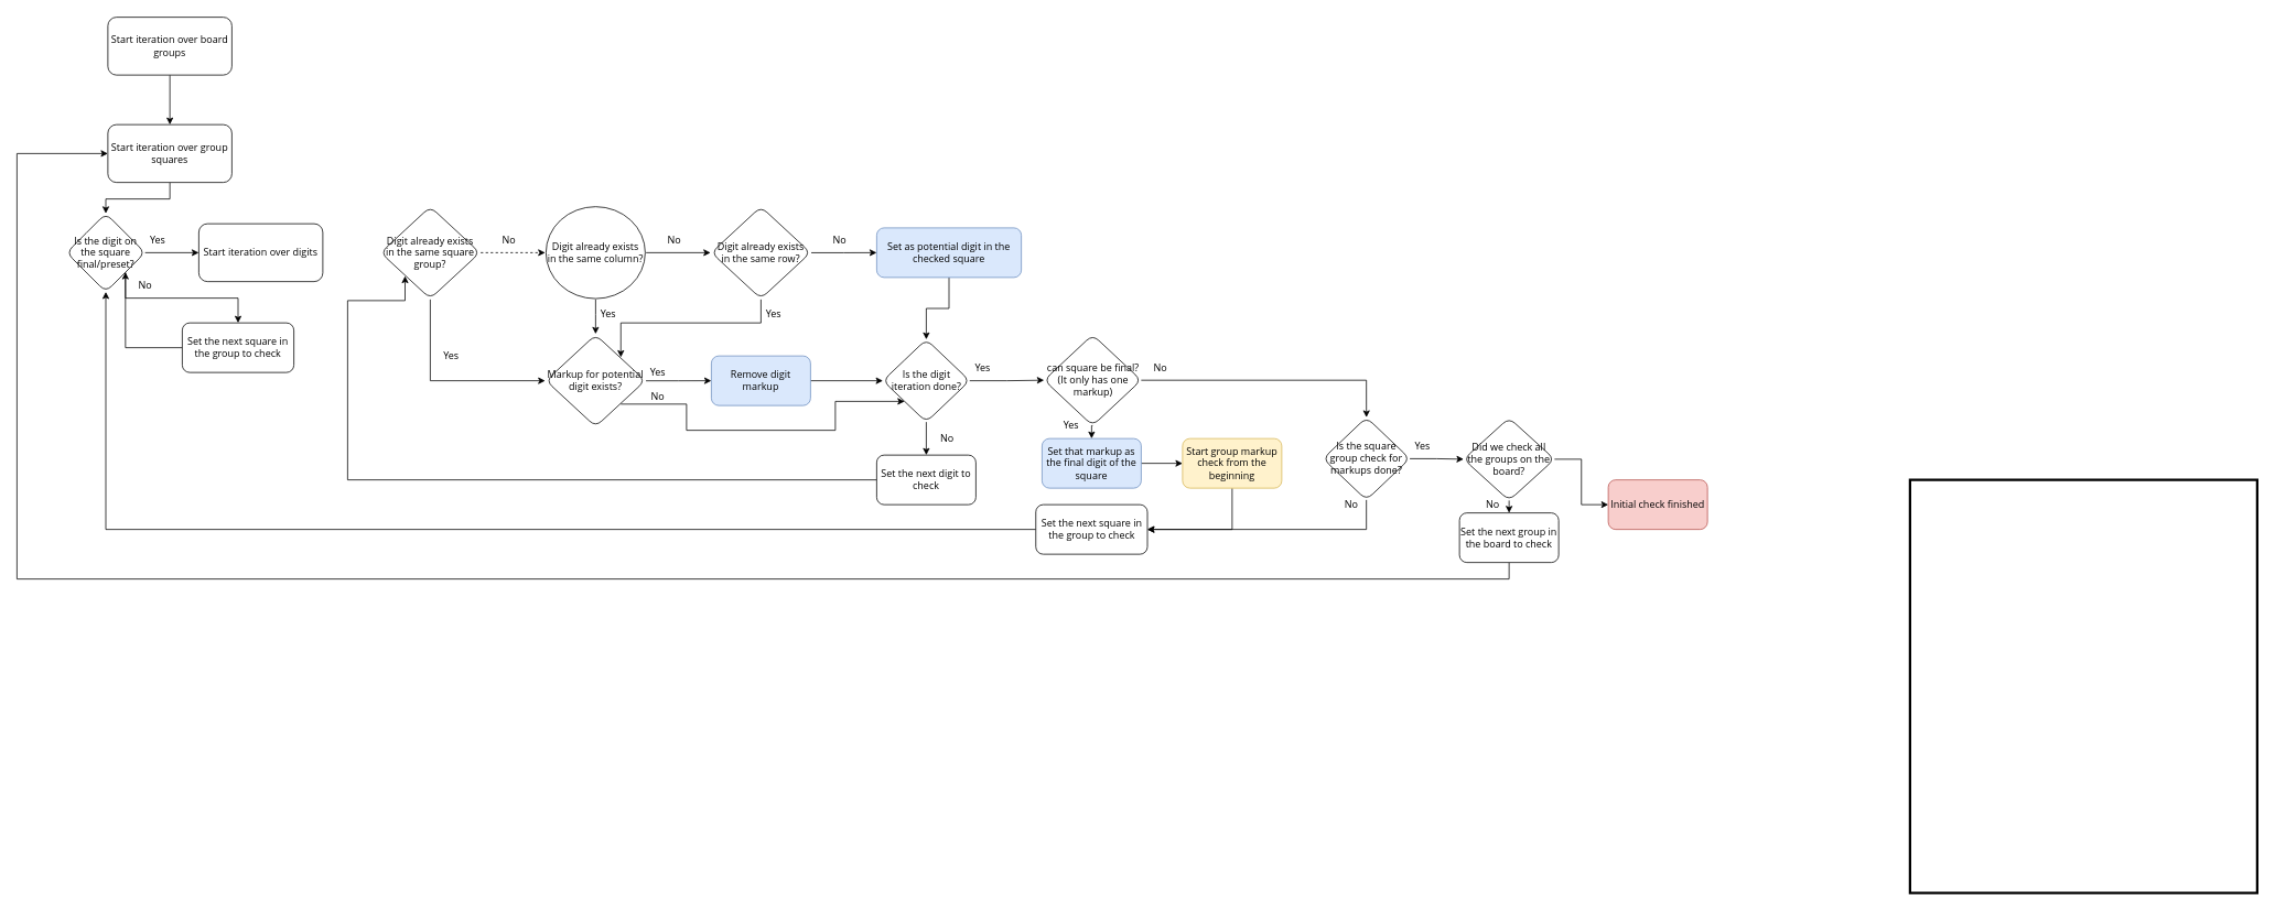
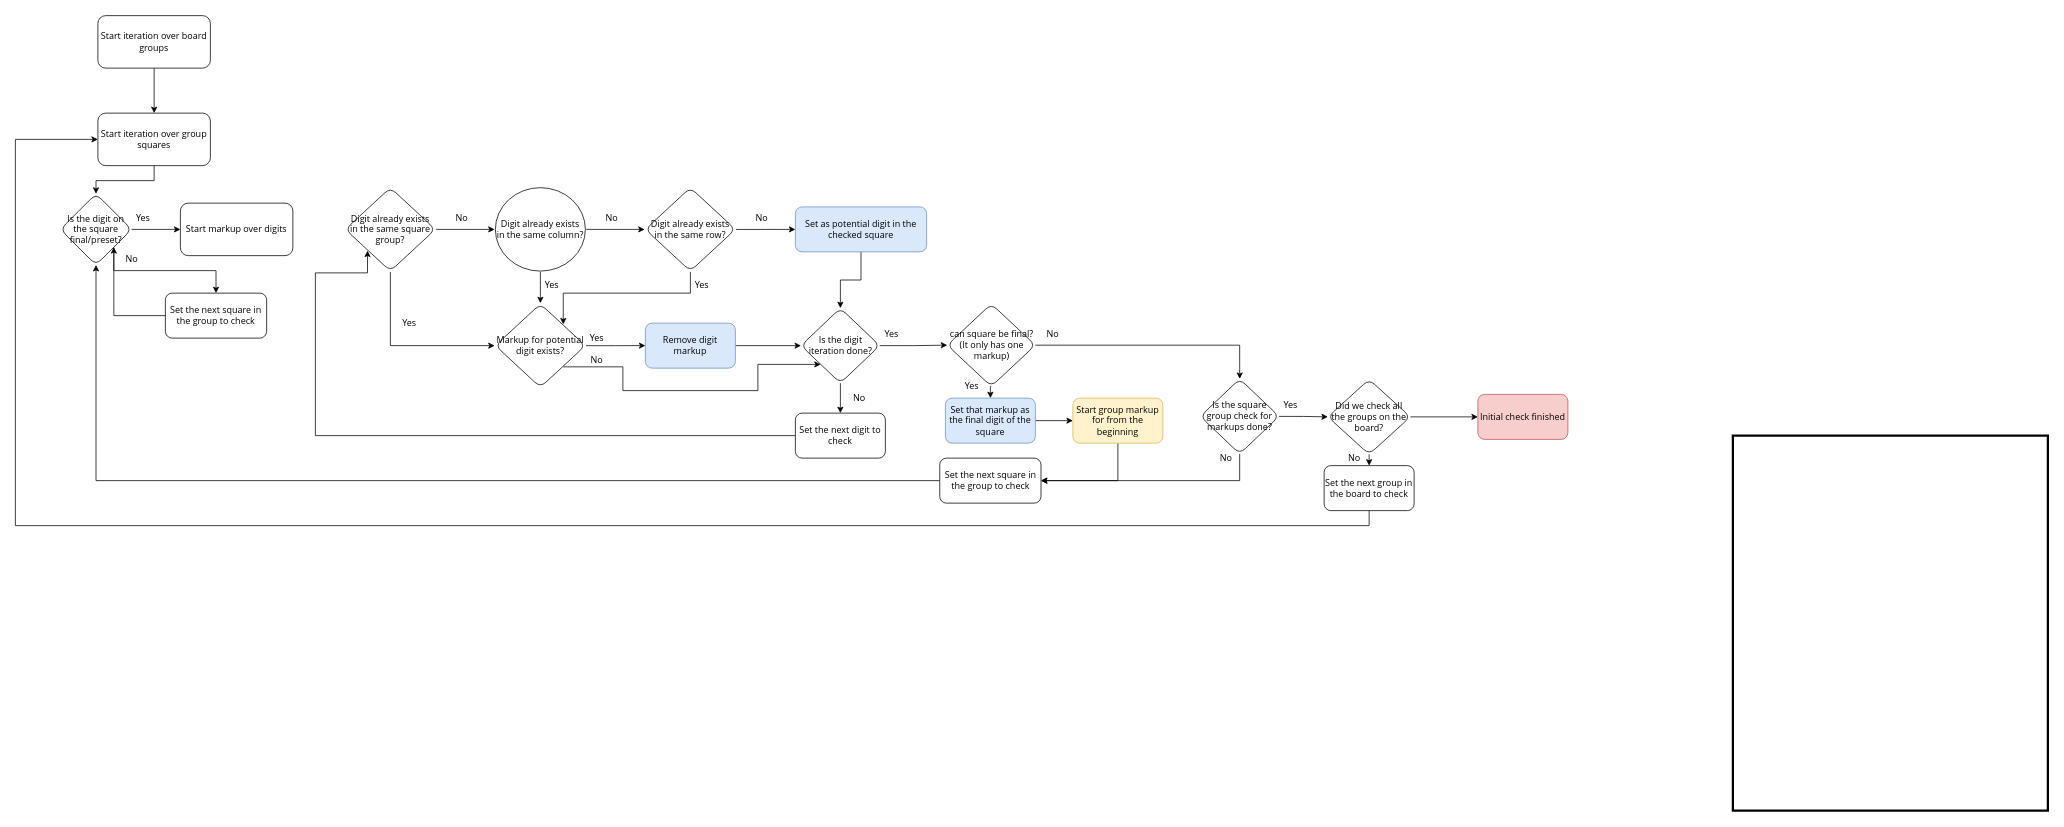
- <mxCell id="7" value="Start iteration over digits" style="rounded=1;whiteSpace=wrap;html=1;fontSize=12;glass=0;strokeWidth=1;shadow=0;align=center;fontFamily=Open Sans;fontSource=https%3A%2F%2Ffonts.googleapis.com%2Fcss%3Ffamily%3DOpen%2BSans;" parent="1" vertex="1"><mxGeometry x="240" y="270" width="150" height="70" as="geometry" /></mxCell>
+ <mxCell id="7" value="Start markup over digits" style="rounded=1;whiteSpace=wrap;html=1;fontSize=12;glass=0;strokeWidth=1;shadow=0;align=center;fontFamily=Open Sans;fontSource=https%3A%2F%2Ffonts.googleapis.com%2Fcss%3Ffamily%3DOpen%2BSans;" parent="1" vertex="1"><mxGeometry x="240" y="270" width="150" height="70" as="geometry" /></mxCell>
- <mxCell id="2" value="" style="edgeStyle=orthogonalEdgeStyle;rounded=0;orthogonalLoop=1;jettySize=auto;html=1;fontFamily=Open Sans;fontSource=https%3A%2F%2Ffonts.googleapis.com%2Fcss%3Ffamily%3DOpen%2BSans;dashed=1;" parent="1" source="4" target="10" edge="1"><mxGeometry relative="1" as="geometry" /></mxCell>
+ <mxCell id="2" value="" style="edgeStyle=orthogonalEdgeStyle;rounded=0;orthogonalLoop=1;jettySize=auto;html=1;fontFamily=Open Sans;fontSource=https%3A%2F%2Ffonts.googleapis.com%2Fcss%3Ffamily%3DOpen%2BSans;" parent="1" source="4" target="10" edge="1"><mxGeometry relative="1" as="geometry" /></mxCell>
- <mxCell id="66" value="Start group markup check from the beginning" style="whiteSpace=wrap;html=1;fontFamily=Open Sans;fillColor=#fff2cc;strokeColor=#d6b656;rounded=1;glass=0;strokeWidth=1;shadow=0;sketch=0;fontSource=https%3A%2F%2Ffonts.googleapis.com%2Fcss%3Ffamily%3DOpen%2BSans;" vertex="1" parent="1"><mxGeometry x="1430" y="530" width="120" height="60" as="geometry" /></mxCell>
+ <mxCell id="66" value="Start group markup for from the beginning" style="whiteSpace=wrap;html=1;fontFamily=Open Sans;fillColor=#fff2cc;strokeColor=#d6b656;rounded=1;glass=0;strokeWidth=1;shadow=0;sketch=0;fontSource=https%3A%2F%2Ffonts.googleapis.com%2Fcss%3Ffamily%3DOpen%2BSans;" vertex="1" parent="1"><mxGeometry x="1430" y="530" width="120" height="60" as="geometry" /></mxCell>
- <mxCell id="48" value="Initial check finished" style="whiteSpace=wrap;html=1;fontFamily=Open Sans;rounded=1;glass=0;strokeWidth=1;shadow=0;sketch=0;fontSource=https%3A%2F%2Ffonts.googleapis.com%2Fcss%3Ffamily%3DOpen%2BSans;perimeterSpacing=0;fillColor=#f8cecc;strokeColor=#b85450;" parent="1" vertex="1"><mxGeometry x="1945" y="580" width="120" height="60" as="geometry" /></mxCell>
+ <mxCell id="48" value="Initial check finished" style="whiteSpace=wrap;html=1;fontFamily=Open Sans;rounded=1;glass=0;strokeWidth=1;shadow=0;sketch=0;fontSource=https%3A%2F%2Ffonts.googleapis.com%2Fcss%3Ffamily%3DOpen%2BSans;perimeterSpacing=0;fillColor=#f8cecc;strokeColor=#b85450;" parent="1" vertex="1"><mxGeometry x="1970" y="525" width="120" height="60" as="geometry" /></mxCell>
